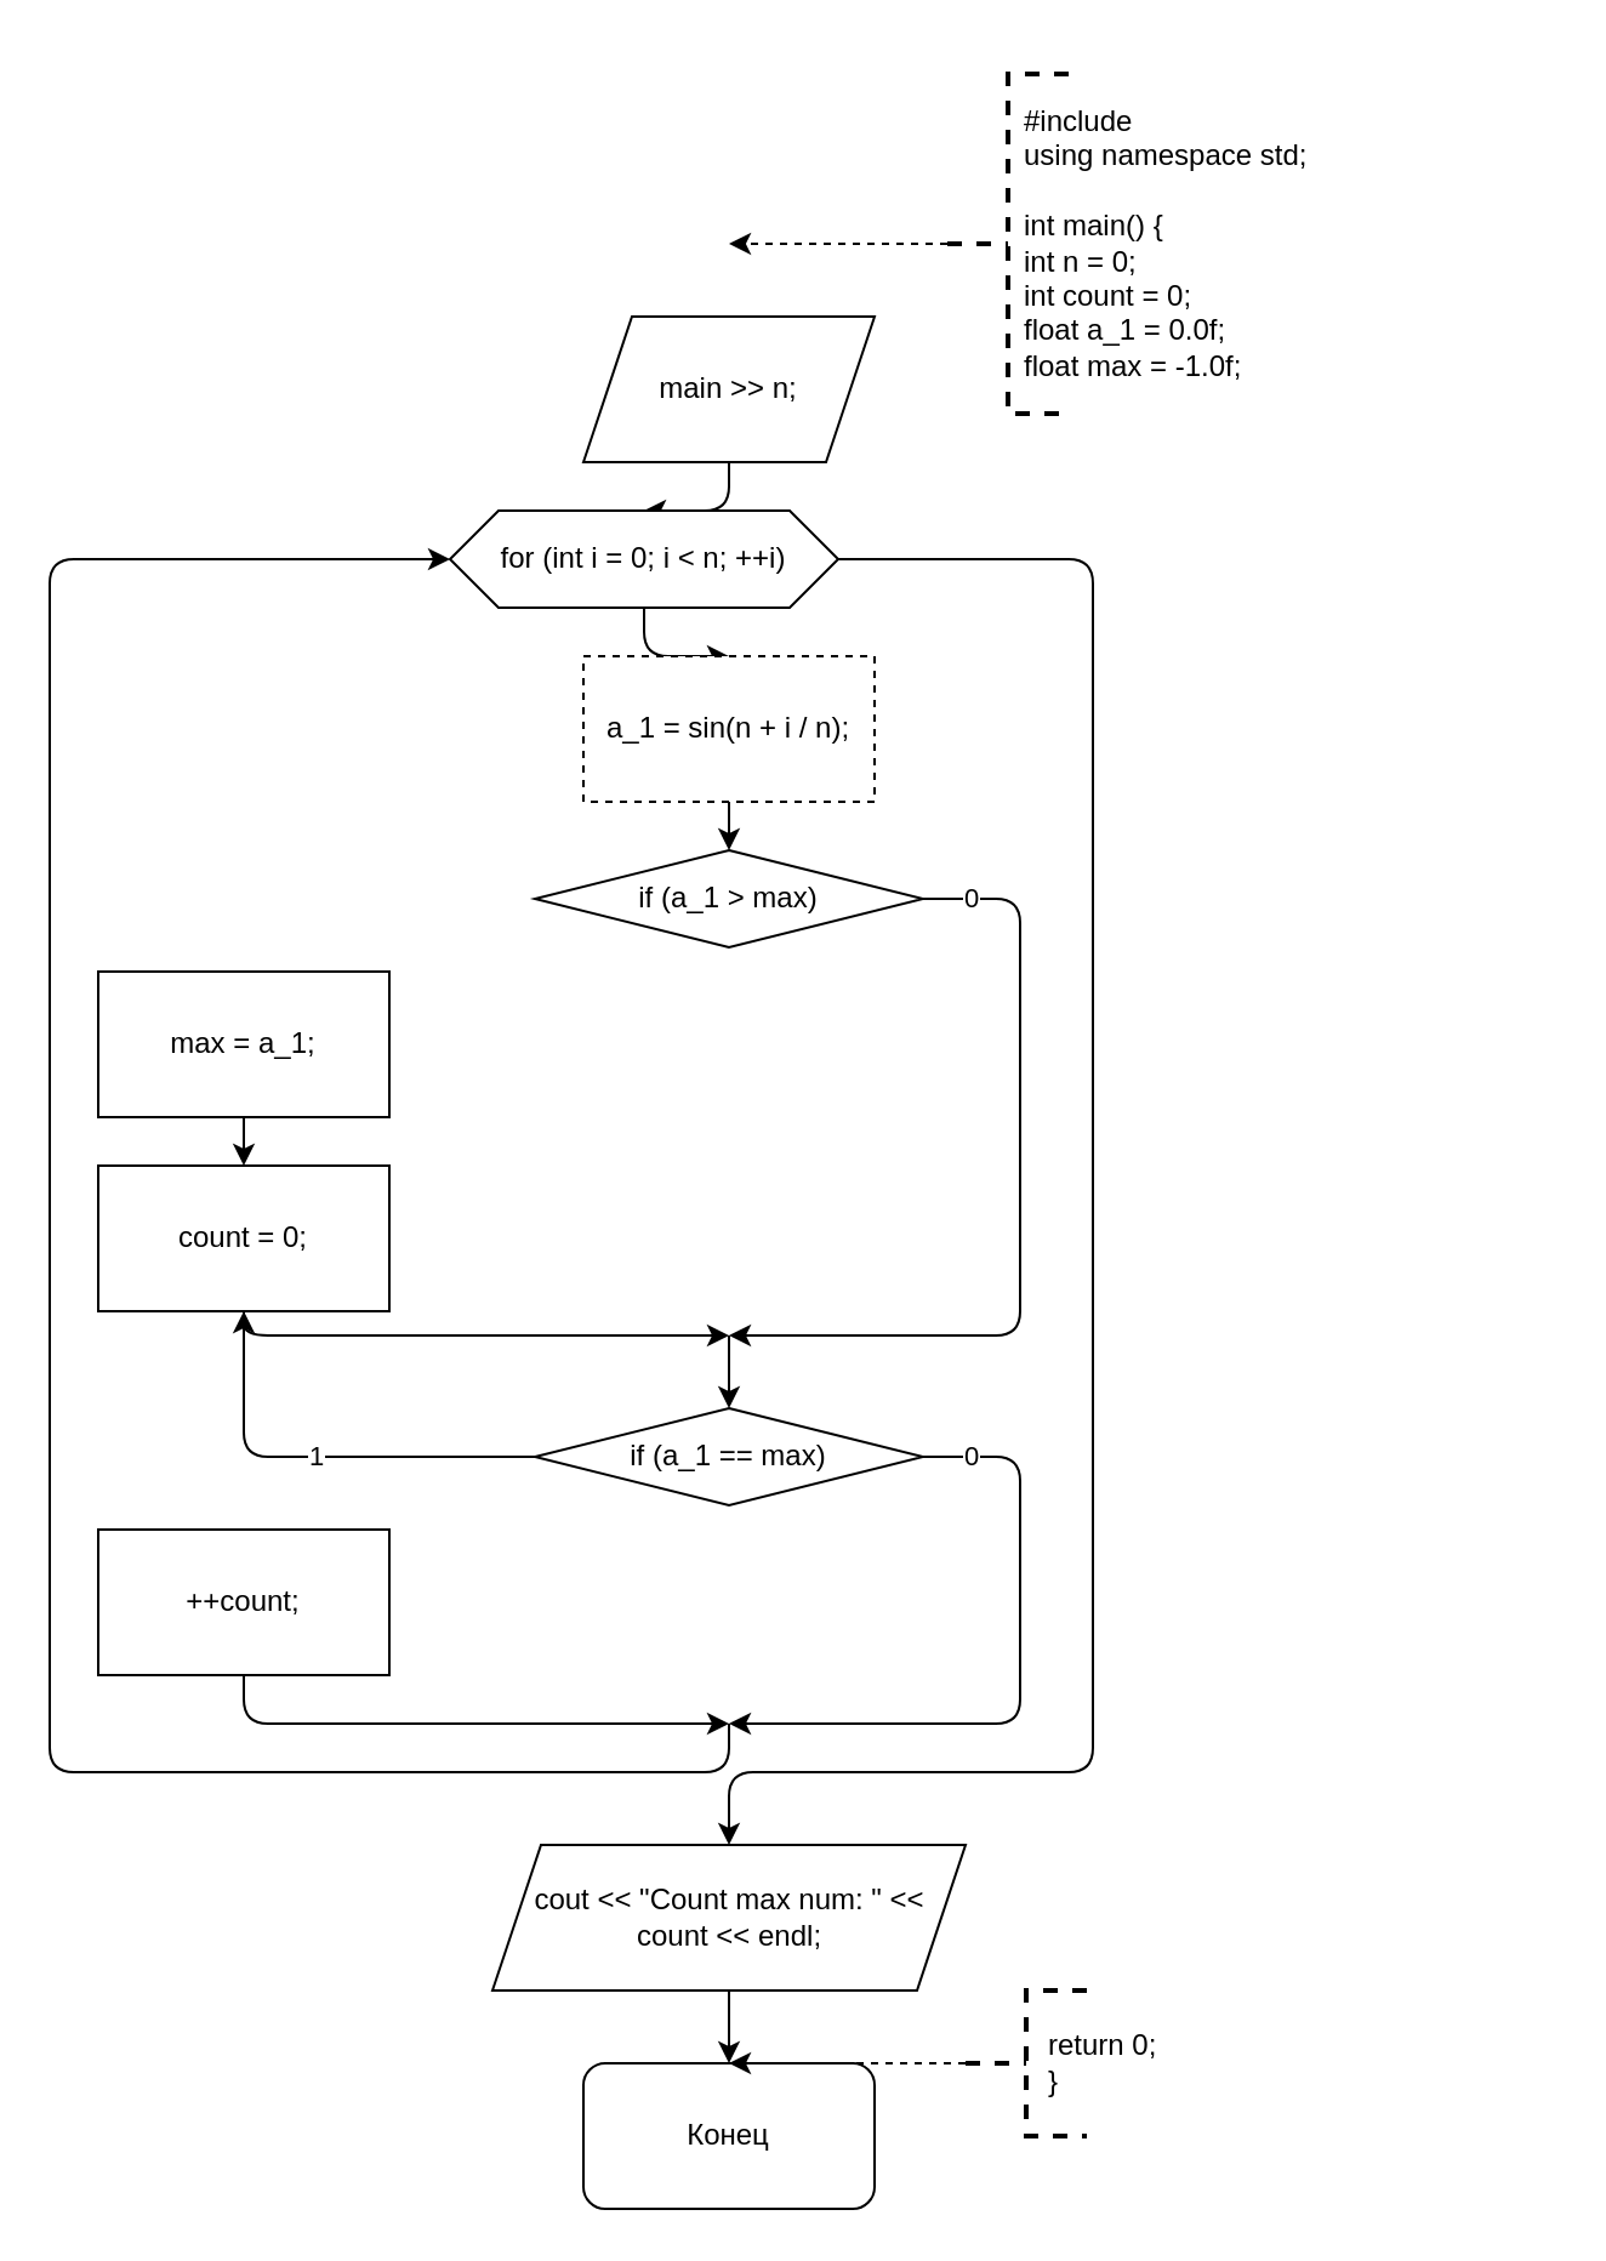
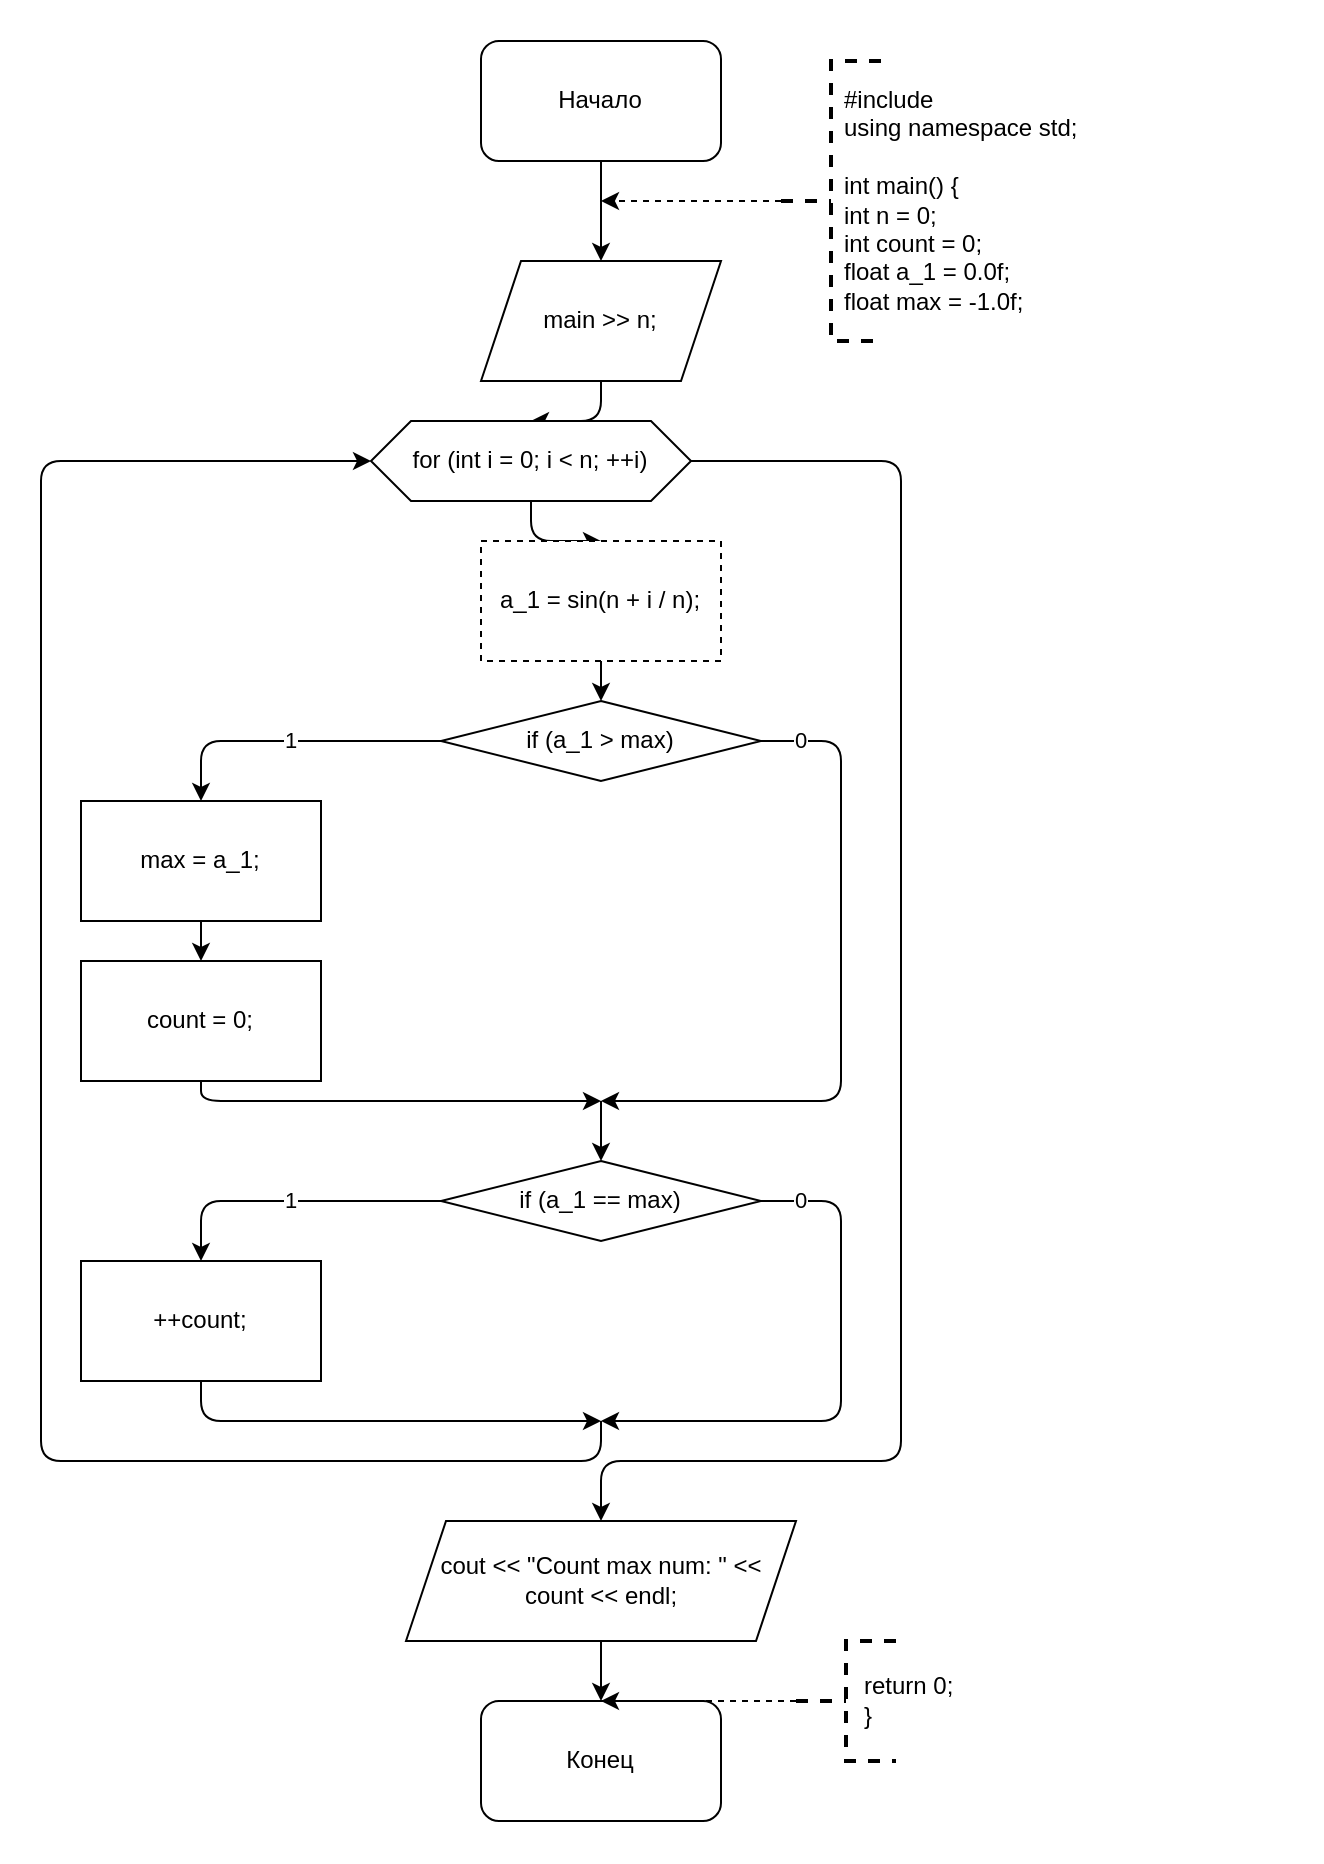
+ <mxCell id="3" value="Начало" style="rounded=1;whiteSpace=wrap;html=1;" vertex="1" parent="1"><mxGeometry x="240" y="20" width="120" height="60" as="geometry" /></mxCell>
+ <mxCell id="2" style="edgeStyle=orthogonalEdgeStyle;rounded=1;orthogonalLoop=1;jettySize=auto;html=1;entryX=0.5;entryY=0;entryDx=0;entryDy=0;" edge="1" parent="1" source="3" target="5"><mxGeometry relative="1" as="geometry" /></mxCell>
+ <mxCell id="10" value="1" style="edgeStyle=orthogonalEdgeStyle;rounded=1;orthogonalLoop=1;jettySize=auto;html=1;" edge="1" parent="1" source="11" target="13"><mxGeometry relative="1" as="geometry"><mxPoint x="100" y="410" as="targetPoint" /></mxGeometry></mxCell>
- <mxCell id="18" value="1" style="edgeStyle=orthogonalEdgeStyle;rounded=1;orthogonalLoop=1;jettySize=auto;html=1;" edge="1" parent="1" source="19" target="14"><mxGeometry relative="1" as="geometry"><mxPoint x="100" y="630" as="targetPoint" /></mxGeometry></mxCell>
+ <mxCell id="18" value="1" style="edgeStyle=orthogonalEdgeStyle;rounded=1;orthogonalLoop=1;jettySize=auto;html=1;" edge="1" parent="1" source="19" target="20"><mxGeometry relative="1" as="geometry"><mxPoint x="100" y="630" as="targetPoint" /></mxGeometry></mxCell>
